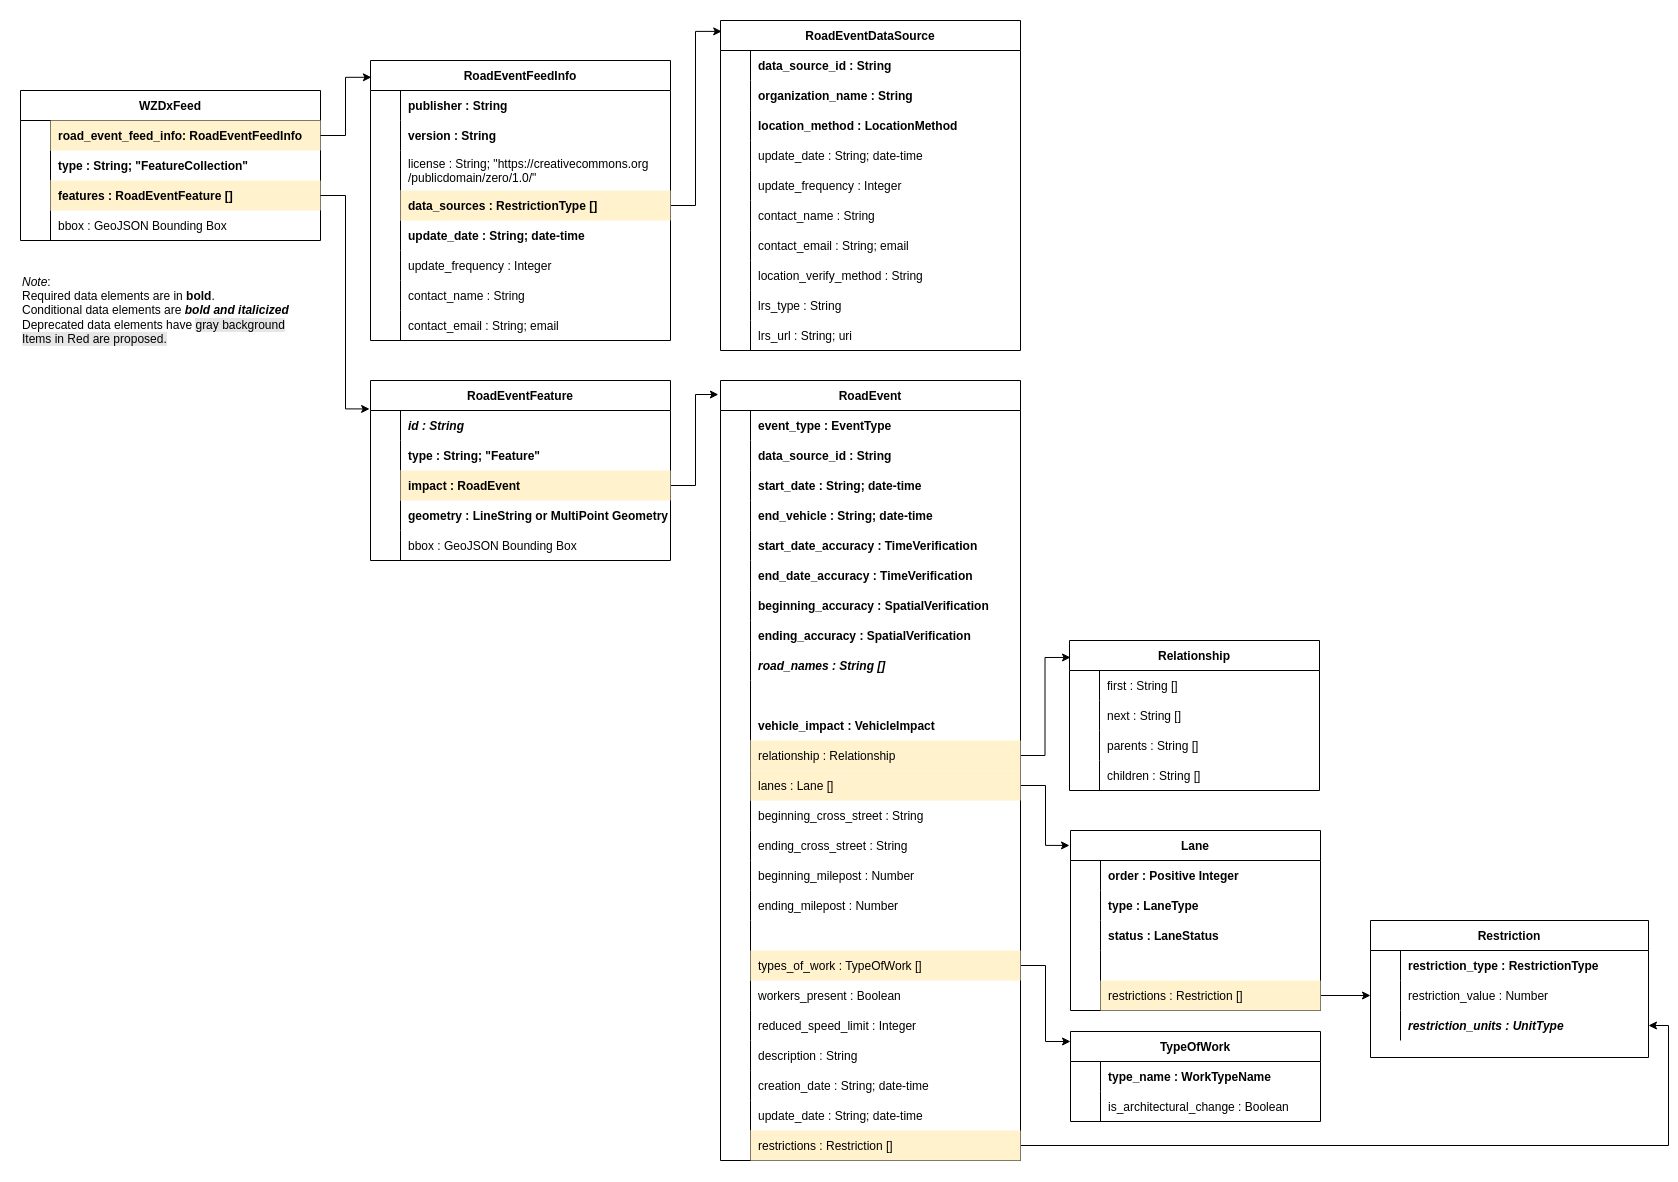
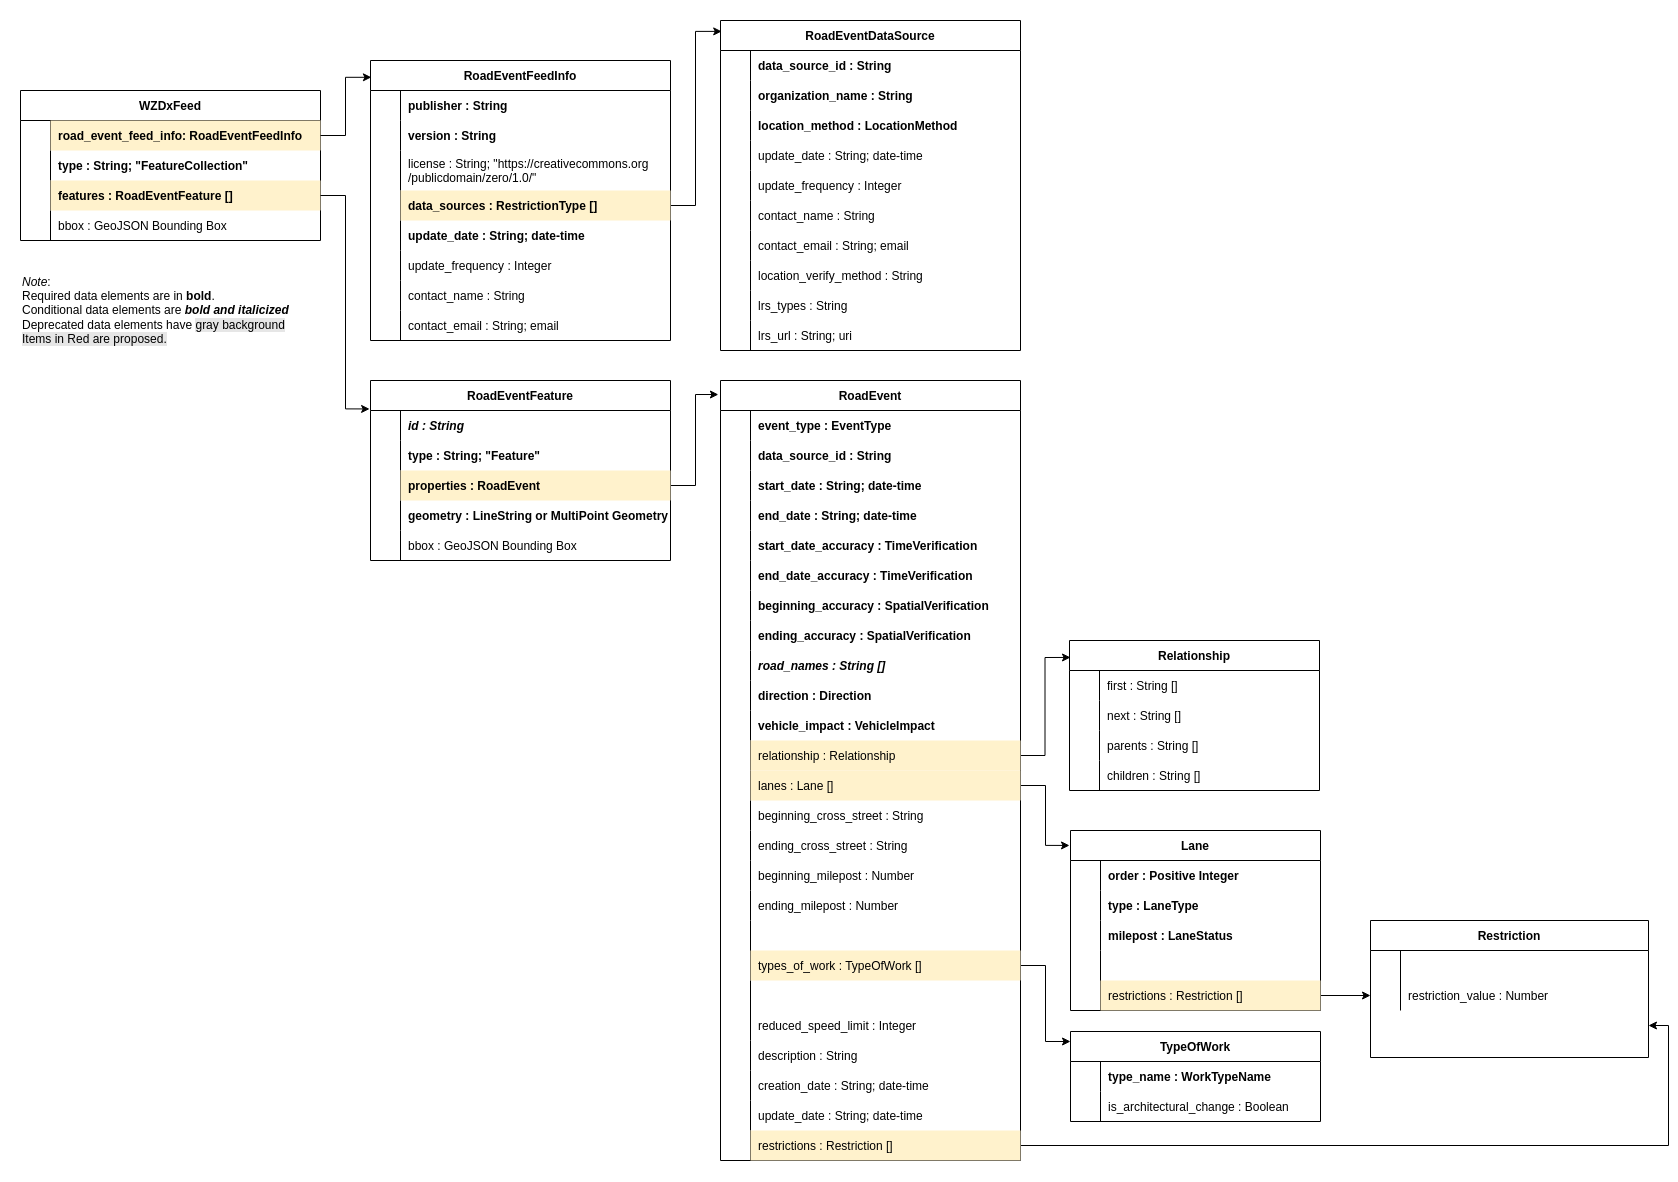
- <mxCell id="92" value="lrs_type : String" style="shape=partialRectangle;overflow=hidden;connectable=0;fillColor=none;top=0;left=0;bottom=0;right=0;align=left;spacingLeft=6;" parent="90" vertex="1"><mxGeometry x="30" width="270" height="30" as="geometry" /></mxCell>
+ <mxCell id="92" value="lrs_types : String" style="shape=partialRectangle;overflow=hidden;connectable=0;fillColor=none;top=0;left=0;bottom=0;right=0;align=left;spacingLeft=6;" parent="90" vertex="1"><mxGeometry x="30" width="270" height="30" as="geometry" /></mxCell>
- <mxCell id="58" value="impact : RoadEvent" style="shape=partialRectangle;overflow=hidden;connectable=0;fillColor=#fff2cc;top=0;left=0;bottom=0;right=0;align=left;spacingLeft=6;fontStyle=1;strokeColor=#d6b656;" parent="56" vertex="1"><mxGeometry x="30" width="270" height="30" as="geometry" /></mxCell>
+ <mxCell id="58" value="properties : RoadEvent" style="shape=partialRectangle;overflow=hidden;connectable=0;fillColor=#fff2cc;top=0;left=0;bottom=0;right=0;align=left;spacingLeft=6;fontStyle=1;strokeColor=#d6b656;" parent="56" vertex="1"><mxGeometry x="30" width="270" height="30" as="geometry" /></mxCell>
- <mxCell id="144" value="end_vehicle : String; date-time" style="shape=partialRectangle;overflow=hidden;connectable=0;fillColor=none;top=0;left=0;bottom=0;right=0;align=left;spacingLeft=6;fontStyle=1" parent="142" vertex="1"><mxGeometry x="30" width="270" height="30" as="geometry" /></mxCell>
+ <mxCell id="144" value="end_date : String; date-time" style="shape=partialRectangle;overflow=hidden;connectable=0;fillColor=none;top=0;left=0;bottom=0;right=0;align=left;spacingLeft=6;fontStyle=1" parent="142" vertex="1"><mxGeometry x="30" width="270" height="30" as="geometry" /></mxCell>
+ <mxCell id="162" value="direction : Direction" style="shape=partialRectangle;overflow=hidden;connectable=0;fillColor=none;top=0;left=0;bottom=0;right=0;align=left;spacingLeft=6;fontStyle=1" parent="160" vertex="1"><mxGeometry x="30" width="270" height="30" as="geometry" /></mxCell>
- <mxCell id="118" value="status : LaneStatus" style="shape=partialRectangle;overflow=hidden;connectable=0;fillColor=none;top=0;left=0;bottom=0;right=0;align=left;spacingLeft=6;fontStyle=1" parent="116" vertex="1"><mxGeometry x="30" width="220" height="30" as="geometry" /></mxCell>
+ <mxCell id="118" value="milepost : LaneStatus" style="shape=partialRectangle;overflow=hidden;connectable=0;fillColor=none;top=0;left=0;bottom=0;right=0;align=left;spacingLeft=6;fontStyle=1" parent="116" vertex="1"><mxGeometry x="30" width="220" height="30" as="geometry" /></mxCell>
- <mxCell id="210" value="restriction_type : RestrictionType" style="shape=partialRectangle;overflow=hidden;connectable=0;fillColor=none;top=0;left=0;bottom=0;right=0;align=left;spacingLeft=6;fontStyle=1" parent="208" vertex="1"><mxGeometry x="30" width="248" height="30" as="geometry" /></mxCell>
- <mxCell id="191" value="workers_present : Boolean" style="shape=partialRectangle;overflow=hidden;connectable=0;fillColor=none;top=0;left=0;bottom=0;right=0;align=left;spacingLeft=6;fontStyle=0" parent="189" vertex="1"><mxGeometry x="30" width="270" height="30" as="geometry" /></mxCell>
- <mxCell id="216" value="restriction_units : UnitType" style="shape=partialRectangle;overflow=hidden;connectable=0;fillColor=none;top=0;left=0;bottom=0;right=0;align=left;spacingLeft=6;fontStyle=3" parent="214" vertex="1"><mxGeometry x="30" width="248" height="30" as="geometry" /></mxCell>
